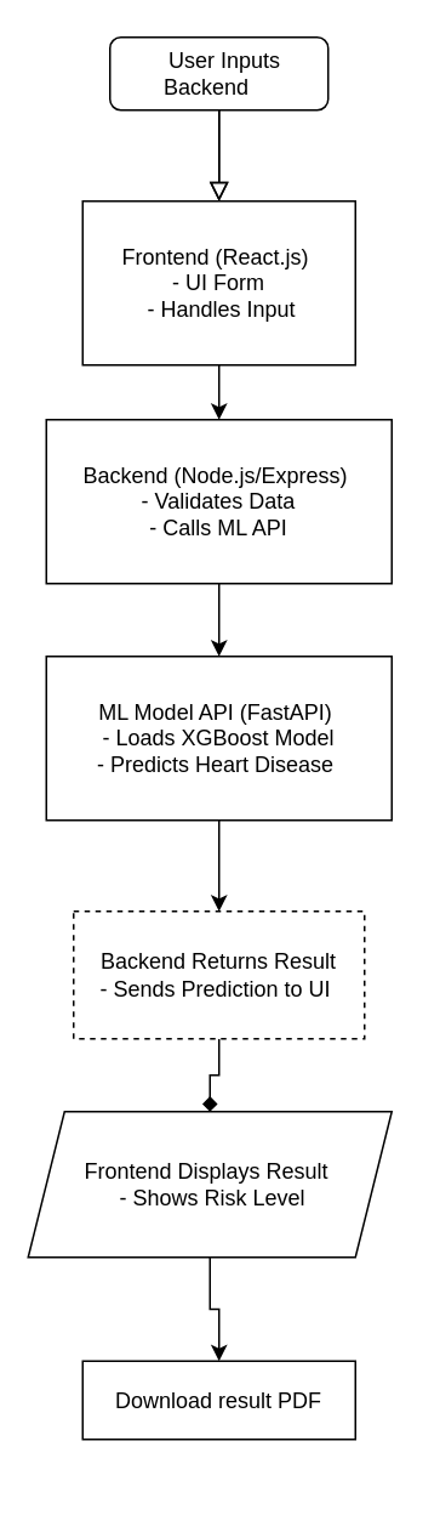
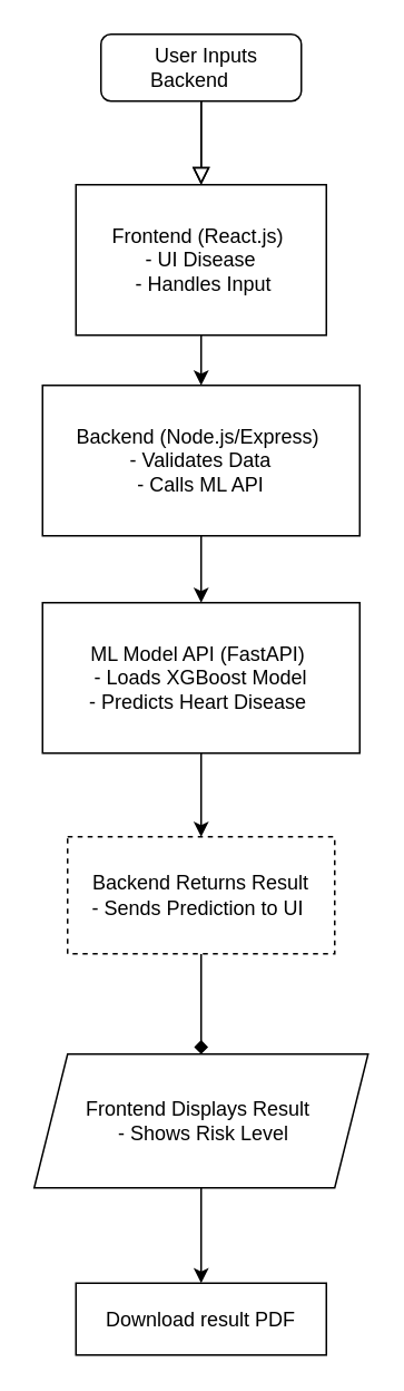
- <mxCell id="5" value="Frontend (React.js)&amp;nbsp;&lt;div&gt;&amp;nbsp;- UI Form&amp;nbsp;&lt;/div&gt;&lt;div&gt;&amp;nbsp;- Handles &lt;span class=&quot;hljs-keyword&quot;&gt;Input&lt;/span&gt;&lt;/div&gt;" style="rounded=0;whiteSpace=wrap;html=1;" vertex="1" parent="1"><mxGeometry x="45" y="110" width="150" height="90" as="geometry" /></mxCell>
+ <mxCell id="5" value="Frontend (React.js)&amp;nbsp;&lt;div&gt;&amp;nbsp;- UI Disease&amp;nbsp;&lt;/div&gt;&lt;div&gt;&amp;nbsp;- Handles &lt;span class=&quot;hljs-keyword&quot;&gt;Input&lt;/span&gt;&lt;/div&gt;" style="rounded=0;whiteSpace=wrap;html=1;" vertex="1" parent="1"><mxGeometry x="45" y="110" width="150" height="90" as="geometry" /></mxCell>
- <mxCell id="14" value="Frontend Displays Result&amp;nbsp;&lt;div&gt;&amp;nbsp;- Shows Risk &lt;span class=&quot;hljs-keyword&quot;&gt;Level&lt;/span&gt;&lt;/div&gt;" style="shape=parallelogram;perimeter=parallelogramPerimeter;whiteSpace=wrap;html=1;fixedSize=1;rounded=0;" vertex="1" parent="1"><mxGeometry x="15" y="610" width="200" height="80" as="geometry" /></mxCell>
+ <mxCell id="14" value="Frontend Displays Result&amp;nbsp;&lt;div&gt;&amp;nbsp;- Shows Risk &lt;span class=&quot;hljs-keyword&quot;&gt;Level&lt;/span&gt;&lt;/div&gt;" style="shape=parallelogram;perimeter=parallelogramPerimeter;whiteSpace=wrap;html=1;fixedSize=1;rounded=0;" vertex="1" parent="1"><mxGeometry x="20" y="630" width="200" height="80" as="geometry" /></mxCell>
- <mxCell id="15" value="Download result PDF" style="whiteSpace=wrap;html=1;rounded=0;" vertex="1" parent="1"><mxGeometry x="45" y="747" width="150" height="43" as="geometry" /></mxCell>
+ <mxCell id="15" value="Download result PDF" style="whiteSpace=wrap;html=1;rounded=0;" vertex="1" parent="1"><mxGeometry x="45" y="767" width="150" height="43" as="geometry" /></mxCell>
